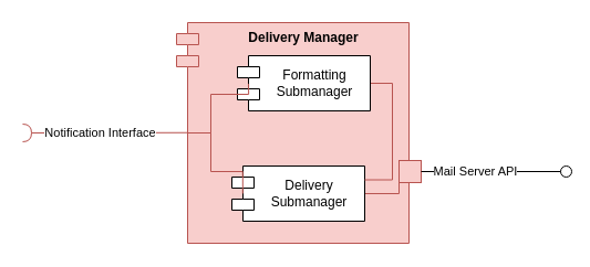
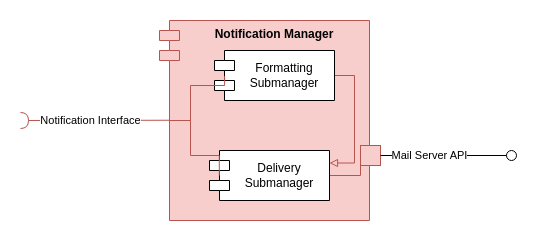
- <mxCell id="4" value="&lt;b&gt;Delivery Manager&lt;/b&gt;" style="shape=module;align=left;spacingLeft=20;align=center;verticalAlign=top;whiteSpace=wrap;html=1;fillColor=#f8cecc;strokeColor=#b85450;" vertex="1" parent="1"><mxGeometry x="159" y="20" width="210" height="200" as="geometry" /></mxCell>
+ <mxCell id="4" value="&lt;b&gt;Notification Manager&lt;/b&gt;" style="shape=module;align=left;spacingLeft=20;align=center;verticalAlign=top;whiteSpace=wrap;html=1;fillColor=#f8cecc;strokeColor=#b85450;" vertex="1" parent="1"><mxGeometry x="159" y="20" width="210" height="200" as="geometry" /></mxCell>
- <mxCell id="7" style="edgeStyle=orthogonalEdgeStyle;rounded=0;orthogonalLoop=1;jettySize=auto;html=1;exitX=1;exitY=0.5;exitDx=0;exitDy=0;entryX=1;entryY=0.25;entryDx=0;entryDy=0;fillColor=#f8cecc;strokeColor=#b85450;endArrow=none;endFill=0;" edge="1" parent="1" source="8" target="6"><mxGeometry relative="1" as="geometry" /></mxCell>
+ <mxCell id="7" style="edgeStyle=orthogonalEdgeStyle;rounded=0;orthogonalLoop=1;jettySize=auto;html=1;exitX=1;exitY=0.5;exitDx=0;exitDy=0;entryX=1;entryY=0.25;entryDx=0;entryDy=0;fillColor=#f8cecc;strokeColor=#b85450;endArrow=block;endFill=0;" edge="1" parent="1" source="8" target="6"><mxGeometry relative="1" as="geometry" /></mxCell>
